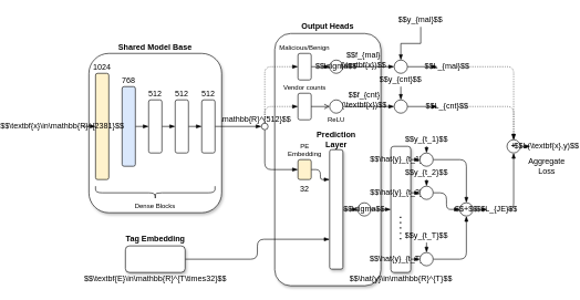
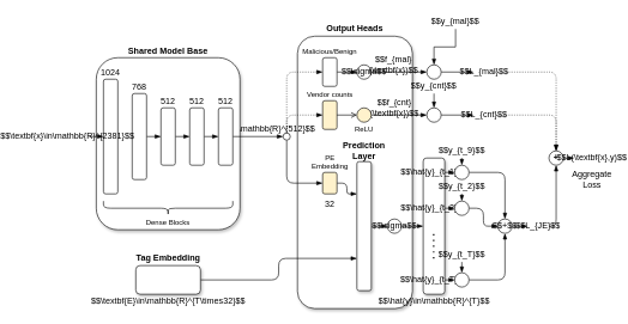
- <mxCell id="37" value="&lt;div style=&quot;text-align: left&quot;&gt;&lt;span style=&quot;font-size: 10px&quot;&gt;Vendor counts&lt;/span&gt;&lt;/div&gt;" style="rounded=1;html=1;labelPosition=center;verticalLabelPosition=top;align=center;verticalAlign=bottom;" parent="1" vertex="1"><mxGeometry x="405" y="140" width="20" height="40" as="geometry" /></mxCell>
+ <mxCell id="37" value="&lt;div style=&quot;text-align: left&quot;&gt;&lt;span style=&quot;font-size: 10px&quot;&gt;Vendor counts&lt;/span&gt;&lt;/div&gt;" style="rounded=1;html=1;labelPosition=center;verticalLabelPosition=top;align=center;verticalAlign=bottom;fillColor=#fff2cc;" parent="1" vertex="1"><mxGeometry x="405" y="140" width="20" height="40" as="geometry" /></mxCell>
- <mxCell id="84" value="ReLU" style="ellipse;whiteSpace=wrap;html=1;aspect=fixed;fontSize=10;labelPosition=center;verticalLabelPosition=bottom;align=center;verticalAlign=middle;horizontal=1;" parent="1" vertex="1"><mxGeometry x="452.75" y="150" width="20" height="20" as="geometry" /></mxCell>
+ <mxCell id="84" value="ReLU" style="ellipse;whiteSpace=wrap;html=1;aspect=fixed;fontSize=10;labelPosition=center;verticalLabelPosition=bottom;align=center;verticalAlign=middle;horizontal=1;fillColor=#fff2cc;" parent="1" vertex="1"><mxGeometry x="452.75" y="150" width="20" height="20" as="geometry" /></mxCell>
- <mxCell id="67" value="1024" style="rounded=1;whiteSpace=wrap;html=1;glass=0;shadow=0;comic=0;labelPosition=center;verticalLabelPosition=top;align=center;verticalAlign=bottom;fillColor=#fff2cc;" parent="1" vertex="1"><mxGeometry x="100" y="110" width="20" height="160" as="geometry" /></mxCell>
+ <mxCell id="67" value="1024" style="rounded=1;whiteSpace=wrap;html=1;glass=0;shadow=0;comic=0;labelPosition=center;verticalLabelPosition=top;align=center;verticalAlign=bottom;" parent="1" vertex="1"><mxGeometry x="100" y="110" width="20" height="160" as="geometry" /></mxCell>
- <mxCell id="64" value="768" style="rounded=1;whiteSpace=wrap;html=1;labelPosition=center;verticalLabelPosition=top;align=center;verticalAlign=bottom;rotation=0;fillColor=#dae8fc;" parent="1" vertex="1"><mxGeometry x="140" y="130" width="20" height="120" as="geometry" /></mxCell>
+ <mxCell id="64" value="768" style="rounded=1;whiteSpace=wrap;html=1;labelPosition=center;verticalLabelPosition=top;align=center;verticalAlign=bottom;rotation=0;" parent="1" vertex="1"><mxGeometry x="140" y="130" width="20" height="120" as="geometry" /></mxCell>
- <mxCell id="22" value="$$y_{t_1}$$" style="text;html=1;strokeColor=none;fillColor=none;align=center;verticalAlign=middle;whiteSpace=wrap;rounded=0;" parent="1" vertex="1"><mxGeometry x="588.75" y="200" width="20" height="20" as="geometry" /></mxCell>
+ <mxCell id="22" value="$$y_{t_9}$$" style="text;html=1;strokeColor=none;fillColor=none;align=center;verticalAlign=middle;whiteSpace=wrap;rounded=0;" parent="1" vertex="1"><mxGeometry x="588.75" y="200" width="20" height="20" as="geometry" /></mxCell>
